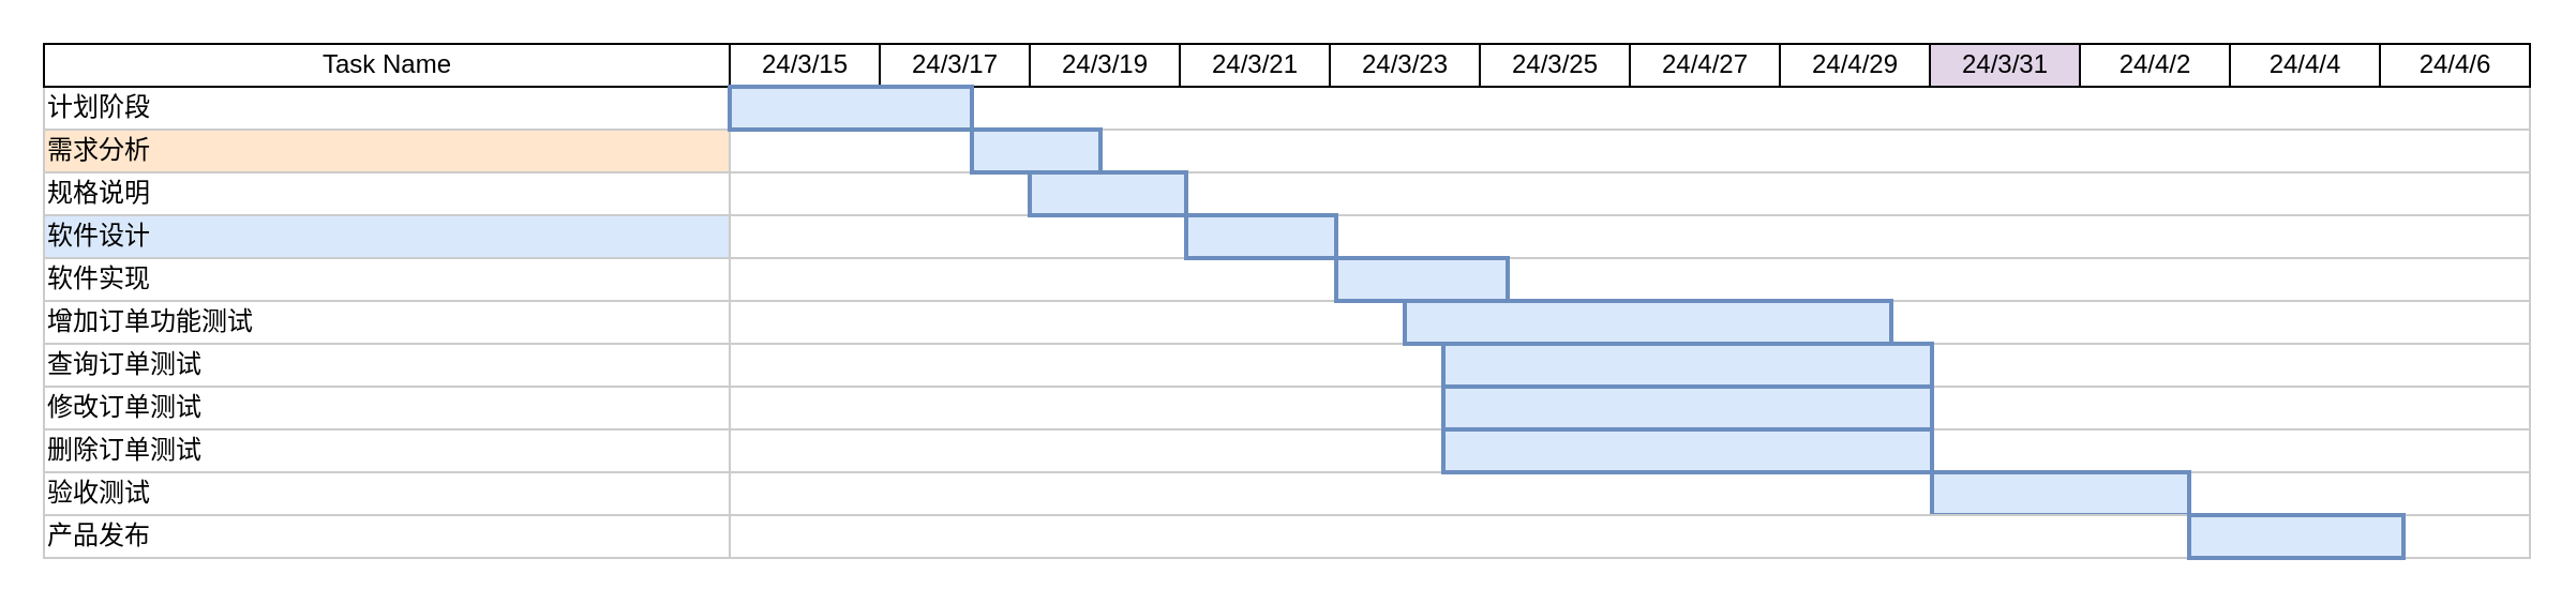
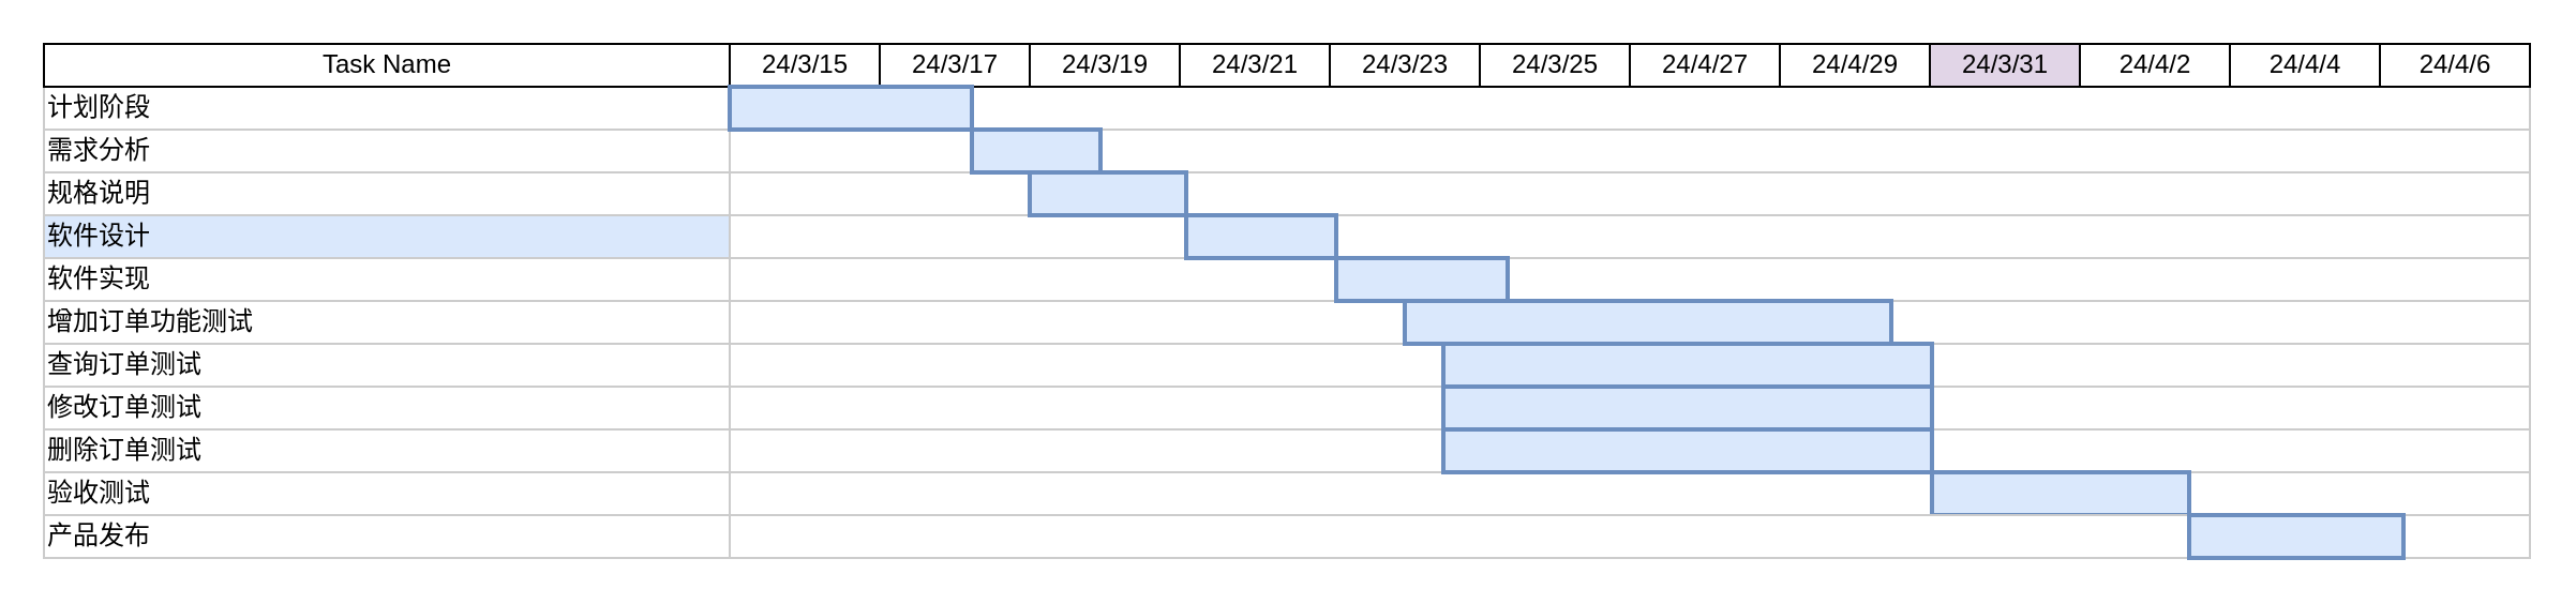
- <mxCell id="3" value="需求分析" style="align=left;strokeColor=#CCCCCC;html=1;fillColor=#ffe6cc;" parent="1" vertex="1"><mxGeometry x="20" y="60" width="320" height="20" as="geometry" /></mxCell>
+ <mxCell id="3" value="需求分析" style="align=left;strokeColor=#CCCCCC;html=1;" parent="1" vertex="1"><mxGeometry x="20" y="60" width="320" height="20" as="geometry" /></mxCell>
